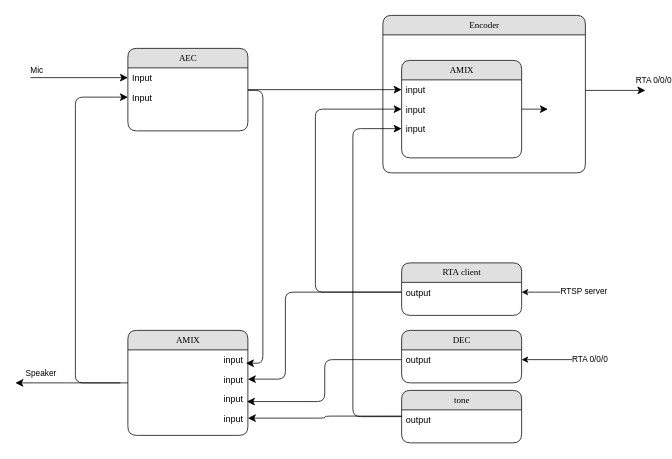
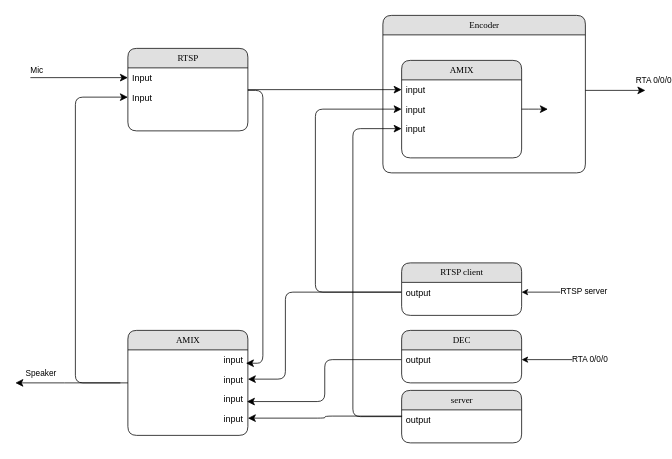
- <mxCell id="3" value="AEC" style="swimlane;html=1;fontStyle=0;childLayout=stackLayout;horizontal=1;startSize=26;fillColor=#e0e0e0;horizontalStack=0;resizeParent=1;resizeLast=0;collapsible=1;marginBottom=0;swimlaneFillColor=#ffffff;align=center;rounded=1;shadow=0;comic=0;labelBackgroundColor=none;strokeWidth=1;fontFamily=Verdana;fontSize=12" parent="1" vertex="1"><mxGeometry x="170" y="64" width="160" height="110" as="geometry"><mxRectangle x="150" y="280" width="60" height="30" as="alternateBounds" /></mxGeometry></mxCell>
+ <mxCell id="3" value="RTSP" style="swimlane;html=1;fontStyle=0;childLayout=stackLayout;horizontal=1;startSize=26;fillColor=#e0e0e0;horizontalStack=0;resizeParent=1;resizeLast=0;collapsible=1;marginBottom=0;swimlaneFillColor=#ffffff;align=center;rounded=1;shadow=0;comic=0;labelBackgroundColor=none;strokeWidth=1;fontFamily=Verdana;fontSize=12" parent="1" vertex="1"><mxGeometry x="170" y="64" width="160" height="110" as="geometry"><mxRectangle x="150" y="280" width="60" height="30" as="alternateBounds" /></mxGeometry></mxCell>
- <mxCell id="30" value="RTA client" style="swimlane;html=1;fontStyle=0;childLayout=stackLayout;horizontal=1;startSize=26;fillColor=#e0e0e0;horizontalStack=0;resizeParent=1;resizeLast=0;collapsible=1;marginBottom=0;swimlaneFillColor=#ffffff;align=center;rounded=1;shadow=0;comic=0;labelBackgroundColor=none;strokeWidth=1;fontFamily=Verdana;fontSize=12" parent="29" vertex="1"><mxGeometry width="160" height="70" as="geometry" /></mxCell>
+ <mxCell id="30" value="RTSP client" style="swimlane;html=1;fontStyle=0;childLayout=stackLayout;horizontal=1;startSize=26;fillColor=#e0e0e0;horizontalStack=0;resizeParent=1;resizeLast=0;collapsible=1;marginBottom=0;swimlaneFillColor=#ffffff;align=center;rounded=1;shadow=0;comic=0;labelBackgroundColor=none;strokeWidth=1;fontFamily=Verdana;fontSize=12" parent="29" vertex="1"><mxGeometry width="160" height="70" as="geometry" /></mxCell>
- <mxCell id="25" value="tone" style="swimlane;html=1;fontStyle=0;childLayout=stackLayout;horizontal=1;startSize=26;fillColor=#e0e0e0;horizontalStack=0;resizeParent=1;resizeLast=0;collapsible=1;marginBottom=0;swimlaneFillColor=#ffffff;align=center;rounded=1;shadow=0;comic=0;labelBackgroundColor=none;strokeWidth=1;fontFamily=Verdana;fontSize=12" vertex="1" parent="1"><mxGeometry x="535" y="520" width="160" height="70" as="geometry" /></mxCell>
+ <mxCell id="25" value="server" style="swimlane;html=1;fontStyle=0;childLayout=stackLayout;horizontal=1;startSize=26;fillColor=#e0e0e0;horizontalStack=0;resizeParent=1;resizeLast=0;collapsible=1;marginBottom=0;swimlaneFillColor=#ffffff;align=center;rounded=1;shadow=0;comic=0;labelBackgroundColor=none;strokeWidth=1;fontFamily=Verdana;fontSize=12" vertex="1" parent="1"><mxGeometry x="535" y="520" width="160" height="70" as="geometry" /></mxCell>
